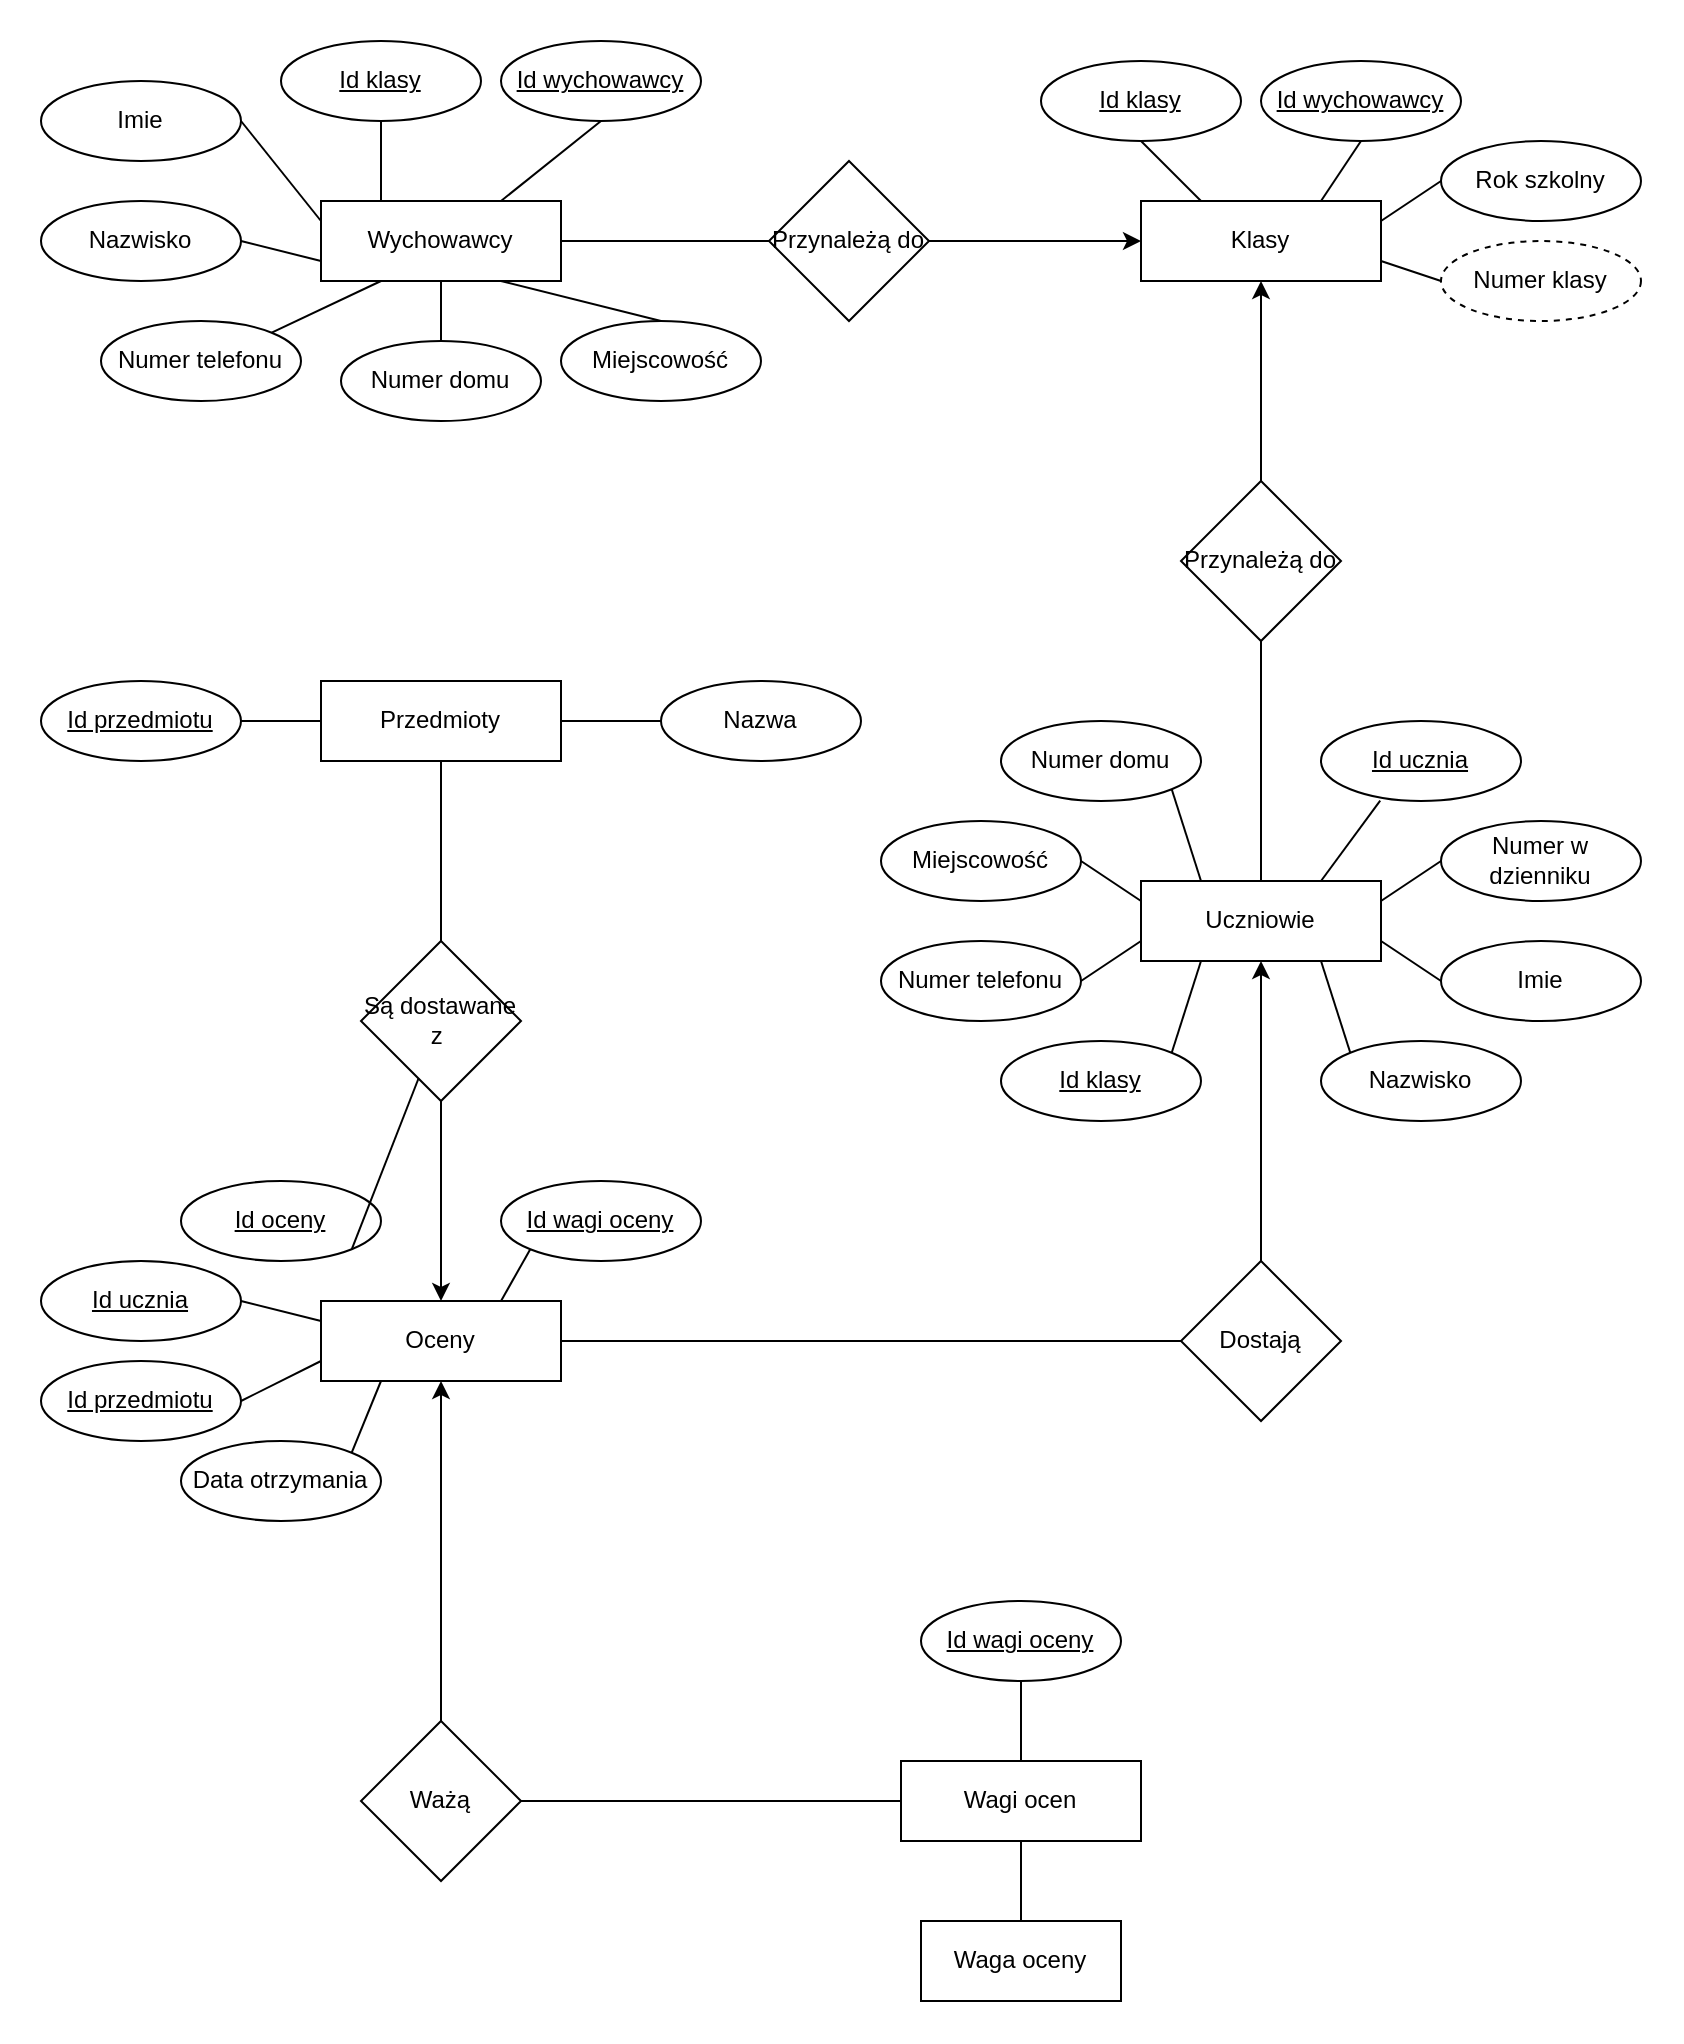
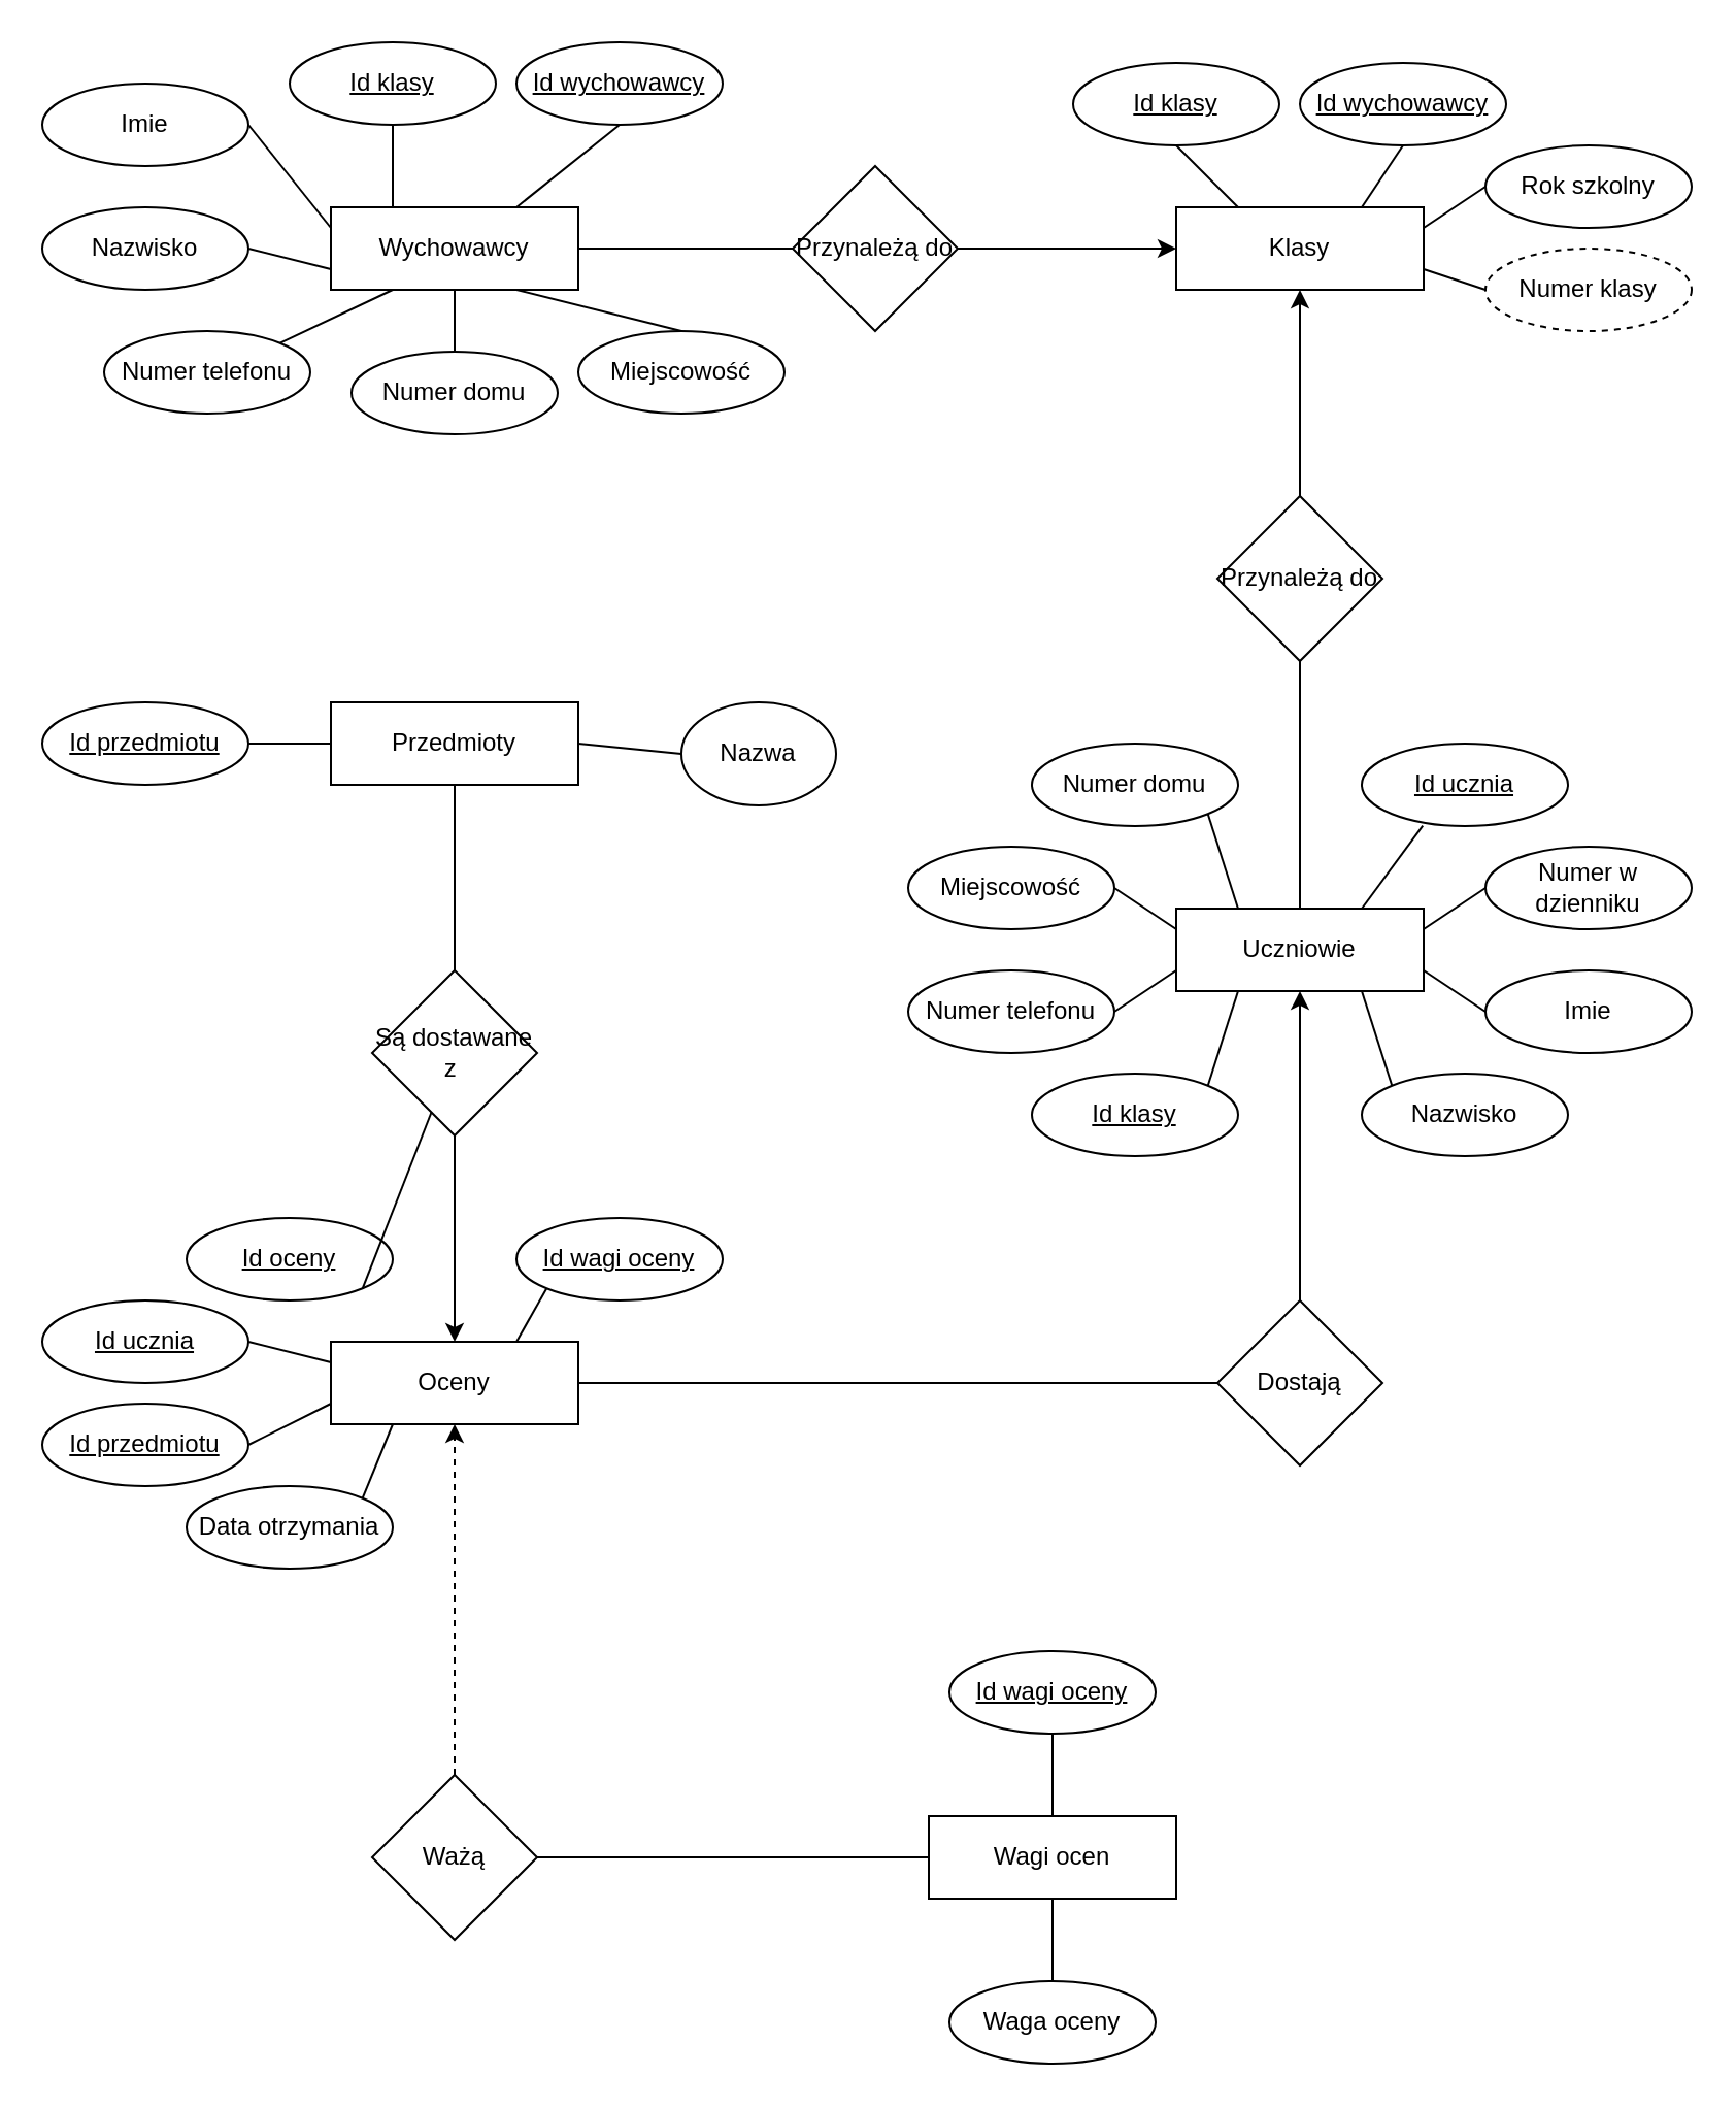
- <mxCell id="76" value="Nazwa" style="ellipse;whiteSpace=wrap;html=1;align=center;" vertex="1" parent="1"><mxGeometry x="330" y="340" width="100" height="40" as="geometry" /></mxCell>
+ <mxCell id="76" value="Nazwa" style="ellipse;whiteSpace=wrap;html=1;align=center;" vertex="1" parent="1"><mxGeometry x="330" y="340" width="75" height="50" as="geometry" /></mxCell>
- <mxCell id="16" value="" style="endArrow=classic;html=1;rounded=0;exitX=0.5;exitY=0;exitDx=0;exitDy=0;entryX=0.5;entryY=1;entryDx=0;entryDy=0;" edge="1" parent="1" source="18" target="11"><mxGeometry width="50" height="50" relative="1" as="geometry"><mxPoint x="400" y="480" as="sourcePoint" /><mxPoint x="450" y="430" as="targetPoint" /></mxGeometry></mxCell>
+ <mxCell id="16" value="" style="endArrow=classic;html=1;rounded=0;exitX=0.5;exitY=0;exitDx=0;exitDy=0;entryX=0.5;entryY=1;entryDx=0;entryDy=0;dashed=1;" edge="1" parent="1" source="18" target="11"><mxGeometry width="50" height="50" relative="1" as="geometry"><mxPoint x="400" y="480" as="sourcePoint" /><mxPoint x="450" y="430" as="targetPoint" /></mxGeometry></mxCell>
- <mxCell id="72" value="Waga oceny" style="whiteSpace=wrap;html=1;align=center;rounded=0;" vertex="1" parent="1"><mxGeometry x="460" y="960" width="100" height="40" as="geometry" /></mxCell>
+ <mxCell id="72" value="Waga oceny" style="ellipse;whiteSpace=wrap;html=1;align=center;" vertex="1" parent="1"><mxGeometry x="460" y="960" width="100" height="40" as="geometry" /></mxCell>
